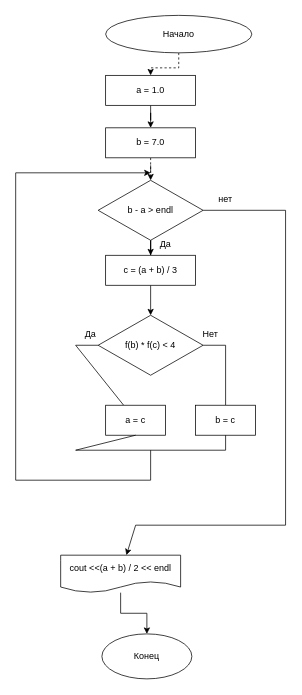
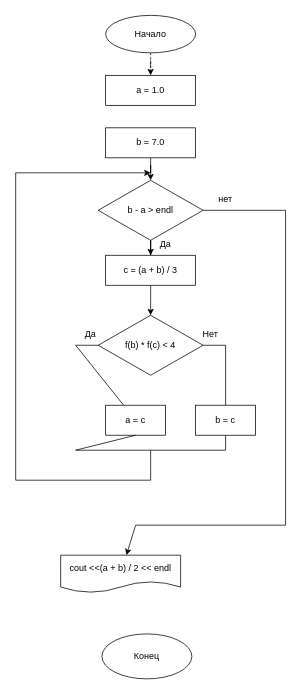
- <mxCell id="3" value="Начало" style="ellipse;whiteSpace=wrap;html=1;" vertex="1" parent="1"><mxGeometry x="140" y="20" width="195" height="50" as="geometry" /></mxCell>
+ <mxCell id="3" value="Начало" style="ellipse;whiteSpace=wrap;html=1;" vertex="1" parent="1"><mxGeometry x="140" y="20" width="120" height="50" as="geometry" /></mxCell>
- <mxCell id="4" value="" style="edgeStyle=orthogonalEdgeStyle;rounded=0;orthogonalLoop=1;jettySize=auto;html=1;" edge="1" parent="1" source="5" target="7"><mxGeometry relative="1" as="geometry" /></mxCell>
- <mxCell id="6" value="" style="edgeStyle=orthogonalEdgeStyle;rounded=0;orthogonalLoop=1;jettySize=auto;html=1;dashed=1;" edge="1" parent="1" source="7" target="9"><mxGeometry relative="1" as="geometry" /></mxCell>
+ <mxCell id="6" value="" style="edgeStyle=orthogonalEdgeStyle;rounded=0;orthogonalLoop=1;jettySize=auto;html=1;" edge="1" parent="1" source="7" target="9"><mxGeometry relative="1" as="geometry" /></mxCell>
- <mxCell id="30" value="" style="edgeStyle=orthogonalEdgeStyle;rounded=0;orthogonalLoop=1;jettySize=auto;html=1;" edge="1" parent="1" source="31" target="32"><mxGeometry relative="1" as="geometry" /></mxCell>
